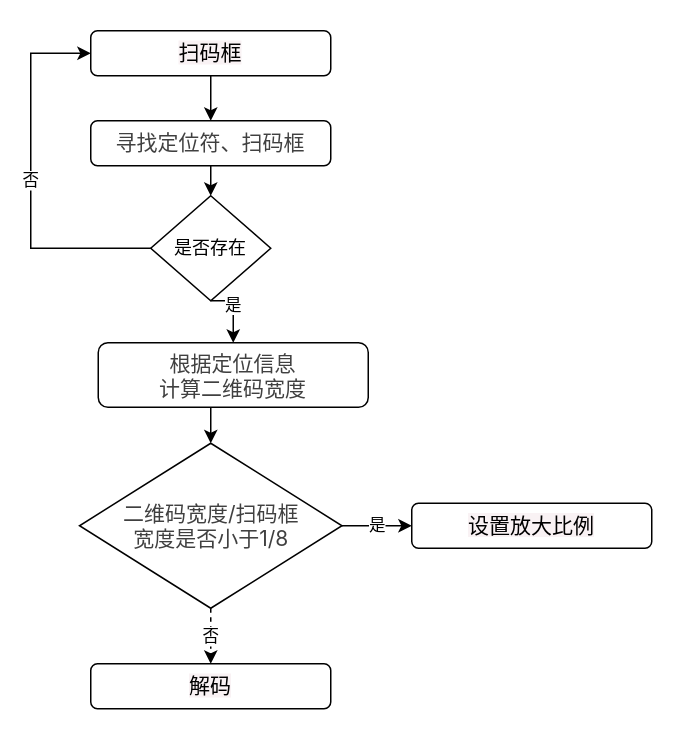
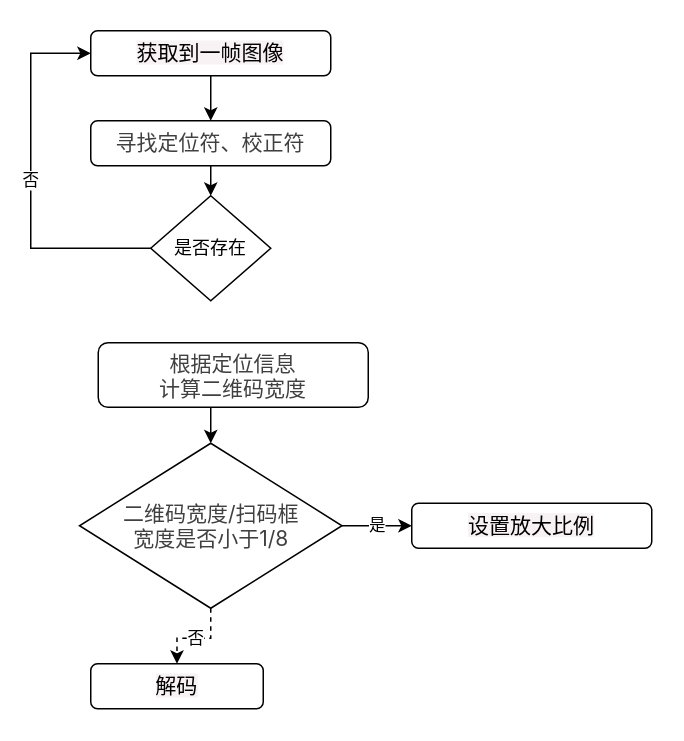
- <mxCell id="3" value="&lt;span style=&quot;font-family: &amp;#34;source code pro&amp;#34; , &amp;#34;dejavu sans mono&amp;#34; , &amp;#34;ubuntu mono&amp;#34; , &amp;#34;anonymous pro&amp;#34; , &amp;#34;droid sans mono&amp;#34; , &amp;#34;menlo&amp;#34; , &amp;#34;monaco&amp;#34; , &amp;#34;consolas&amp;#34; , &amp;#34;inconsolata&amp;#34; , &amp;#34;courier&amp;#34; , monospace , &amp;#34;pingfang sc&amp;#34; , &amp;#34;microsoft yahei&amp;#34; , sans-serif ; font-size: 14px ; background-color: rgb(249 , 242 , 244)&quot;&gt;扫码框&lt;br&gt;&lt;/span&gt;" style="rounded=1;whiteSpace=wrap;html=1;fontSize=12;glass=0;strokeWidth=1;shadow=0;" vertex="1" parent="1"><mxGeometry x="60" y="20" width="160" height="30" as="geometry" /></mxCell>
+ <mxCell id="3" value="&lt;span style=&quot;font-family: &amp;#34;source code pro&amp;#34; , &amp;#34;dejavu sans mono&amp;#34; , &amp;#34;ubuntu mono&amp;#34; , &amp;#34;anonymous pro&amp;#34; , &amp;#34;droid sans mono&amp;#34; , &amp;#34;menlo&amp;#34; , &amp;#34;monaco&amp;#34; , &amp;#34;consolas&amp;#34; , &amp;#34;inconsolata&amp;#34; , &amp;#34;courier&amp;#34; , monospace , &amp;#34;pingfang sc&amp;#34; , &amp;#34;microsoft yahei&amp;#34; , sans-serif ; font-size: 14px ; background-color: rgb(249 , 242 , 244)&quot;&gt;获取到一帧图像&lt;br&gt;&lt;/span&gt;" style="rounded=1;whiteSpace=wrap;html=1;fontSize=12;glass=0;strokeWidth=1;shadow=0;" vertex="1" parent="1"><mxGeometry x="60" y="20" width="160" height="30" as="geometry" /></mxCell>
- <mxCell id="5" value="&lt;span style=&quot;color: rgba(0 , 0 , 0 , 0.75) ; font-family: &amp;#34;microsoft yahei&amp;#34; , &amp;#34;sf pro display&amp;#34; , &amp;#34;roboto&amp;#34; , &amp;#34;noto&amp;#34; , &amp;#34;arial&amp;#34; , &amp;#34;pingfang sc&amp;#34; , sans-serif ; text-align: left ; background-color: rgb(255 , 255 , 255)&quot;&gt;&lt;font style=&quot;font-size: 14px&quot;&gt;寻找定位符、扫码框&lt;/font&gt;&lt;/span&gt;&lt;span style=&quot;font-family: &amp;#34;source code pro&amp;#34; , &amp;#34;dejavu sans mono&amp;#34; , &amp;#34;ubuntu mono&amp;#34; , &amp;#34;anonymous pro&amp;#34; , &amp;#34;droid sans mono&amp;#34; , &amp;#34;menlo&amp;#34; , &amp;#34;monaco&amp;#34; , &amp;#34;consolas&amp;#34; , &amp;#34;inconsolata&amp;#34; , &amp;#34;courier&amp;#34; , monospace , &amp;#34;pingfang sc&amp;#34; , &amp;#34;microsoft yahei&amp;#34; , sans-serif ; font-size: 14px ; background-color: rgb(249 , 242 , 244)&quot;&gt;&lt;br&gt;&lt;/span&gt;" style="rounded=1;whiteSpace=wrap;html=1;fontSize=12;glass=0;strokeWidth=1;shadow=0;" vertex="1" parent="1"><mxGeometry x="60" y="80" width="160" height="30" as="geometry" /></mxCell>
+ <mxCell id="5" value="&lt;span style=&quot;color: rgba(0 , 0 , 0 , 0.75) ; font-family: &amp;#34;microsoft yahei&amp;#34; , &amp;#34;sf pro display&amp;#34; , &amp;#34;roboto&amp;#34; , &amp;#34;noto&amp;#34; , &amp;#34;arial&amp;#34; , &amp;#34;pingfang sc&amp;#34; , sans-serif ; text-align: left ; background-color: rgb(255 , 255 , 255)&quot;&gt;&lt;font style=&quot;font-size: 14px&quot;&gt;寻找定位符、校正符&lt;/font&gt;&lt;/span&gt;&lt;span style=&quot;font-family: &amp;#34;source code pro&amp;#34; , &amp;#34;dejavu sans mono&amp;#34; , &amp;#34;ubuntu mono&amp;#34; , &amp;#34;anonymous pro&amp;#34; , &amp;#34;droid sans mono&amp;#34; , &amp;#34;menlo&amp;#34; , &amp;#34;monaco&amp;#34; , &amp;#34;consolas&amp;#34; , &amp;#34;inconsolata&amp;#34; , &amp;#34;courier&amp;#34; , monospace , &amp;#34;pingfang sc&amp;#34; , &amp;#34;microsoft yahei&amp;#34; , sans-serif ; font-size: 14px ; background-color: rgb(249 , 242 , 244)&quot;&gt;&lt;br&gt;&lt;/span&gt;" style="rounded=1;whiteSpace=wrap;html=1;fontSize=12;glass=0;strokeWidth=1;shadow=0;" vertex="1" parent="1"><mxGeometry x="60" y="80" width="160" height="30" as="geometry" /></mxCell>
- <mxCell id="6" style="edgeStyle=orthogonalEdgeStyle;rounded=0;orthogonalLoop=1;jettySize=auto;html=1;exitX=0.5;exitY=1;exitDx=0;exitDy=0;entryX=0.5;entryY=0;entryDx=0;entryDy=0;" edge="1" parent="1" source="9" target="11"><mxGeometry relative="1" as="geometry"><mxPoint x="140" y="220" as="targetPoint" /></mxGeometry></mxCell>
- <mxCell id="7" value="是" style="edgeLabel;html=1;align=center;verticalAlign=middle;resizable=0;points=[];" vertex="1" connectable="0" parent="6"><mxGeometry x="-0.357" y="-2" relative="1" as="geometry"><mxPoint as="offset" /></mxGeometry></mxCell>
- <mxCell id="15" value="&lt;span style=&quot;font-family: &amp;#34;source code pro&amp;#34; , &amp;#34;dejavu sans mono&amp;#34; , &amp;#34;ubuntu mono&amp;#34; , &amp;#34;anonymous pro&amp;#34; , &amp;#34;droid sans mono&amp;#34; , &amp;#34;menlo&amp;#34; , &amp;#34;monaco&amp;#34; , &amp;#34;consolas&amp;#34; , &amp;#34;inconsolata&amp;#34; , &amp;#34;courier&amp;#34; , monospace , &amp;#34;pingfang sc&amp;#34; , &amp;#34;microsoft yahei&amp;#34; , sans-serif ; font-size: 14px ; background-color: rgb(249 , 242 , 244)&quot;&gt;解码&lt;br&gt;&lt;/span&gt;" style="rounded=1;whiteSpace=wrap;html=1;fontSize=12;glass=0;strokeWidth=1;shadow=0;" vertex="1" parent="1"><mxGeometry x="60" y="442" width="160" height="30" as="geometry" /></mxCell>
+ <mxCell id="15" value="&lt;span style=&quot;font-family: &amp;#34;source code pro&amp;#34; , &amp;#34;dejavu sans mono&amp;#34; , &amp;#34;ubuntu mono&amp;#34; , &amp;#34;anonymous pro&amp;#34; , &amp;#34;droid sans mono&amp;#34; , &amp;#34;menlo&amp;#34; , &amp;#34;monaco&amp;#34; , &amp;#34;consolas&amp;#34; , &amp;#34;inconsolata&amp;#34; , &amp;#34;courier&amp;#34; , monospace , &amp;#34;pingfang sc&amp;#34; , &amp;#34;microsoft yahei&amp;#34; , sans-serif ; font-size: 14px ; background-color: rgb(249 , 242 , 244)&quot;&gt;解码&lt;br&gt;&lt;/span&gt;" style="rounded=1;whiteSpace=wrap;html=1;fontSize=12;glass=0;strokeWidth=1;shadow=0;" vertex="1" parent="1"><mxGeometry x="60" y="442" width="115" height="30" as="geometry" /></mxCell>
